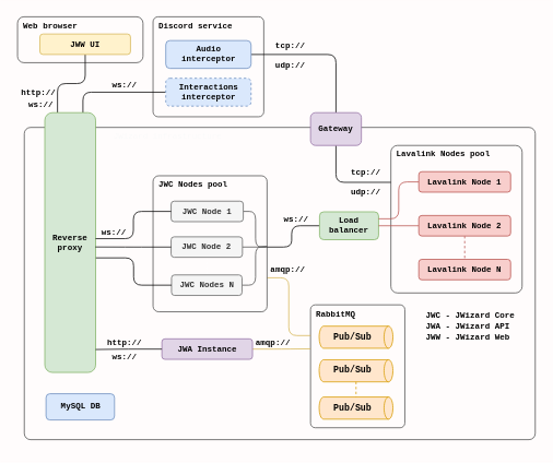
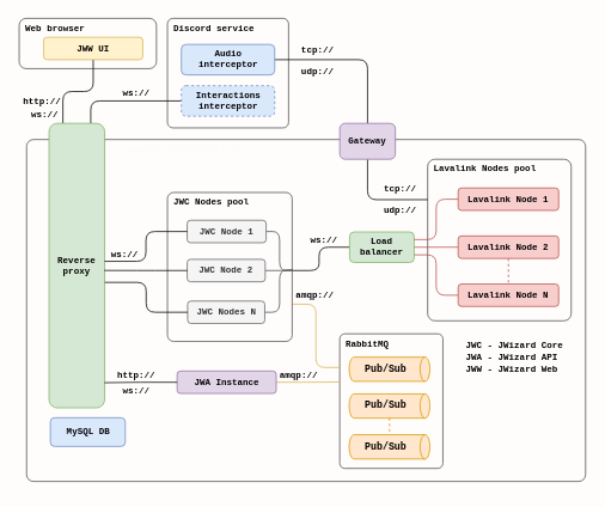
+ <mxCell id="29" style="edgeStyle=orthogonalEdgeStyle;rounded=1;orthogonalLoop=1;jettySize=auto;html=1;exitX=0;exitY=0.5;exitDx=0;exitDy=0;entryX=1;entryY=0.75;entryDx=0;entryDy=0;strokeColor=#b85450;endArrow=none;endFill=0;fillColor=#f8cecc;" edge="1" parent="1" source="30" target="23"><mxGeometry relative="1" as="geometry" /></mxCell>
- <mxCell id="53" value="MySQL DB" style="rounded=1;whiteSpace=wrap;html=1;fillColor=#dae8fc;fillStyle=auto;fontFamily=Courier New;fontStyle=1;horizontal=1;strokeColor=#6c8ebf;fontSize=10;" vertex="1" parent="1"><mxGeometry x="55.5" y="480" width="83.5" height="32" as="geometry" /></mxCell>
+ <mxCell id="53" value="MySQL DB" style="rounded=1;whiteSpace=wrap;html=1;fillColor=#dae8fc;fillStyle=auto;fontFamily=Courier New;fontStyle=1;horizontal=1;strokeColor=#6c8ebf;fontSize=10;" vertex="1" parent="1"><mxGeometry x="55.5" y="465" width="83.5" height="32" as="geometry" /></mxCell>
